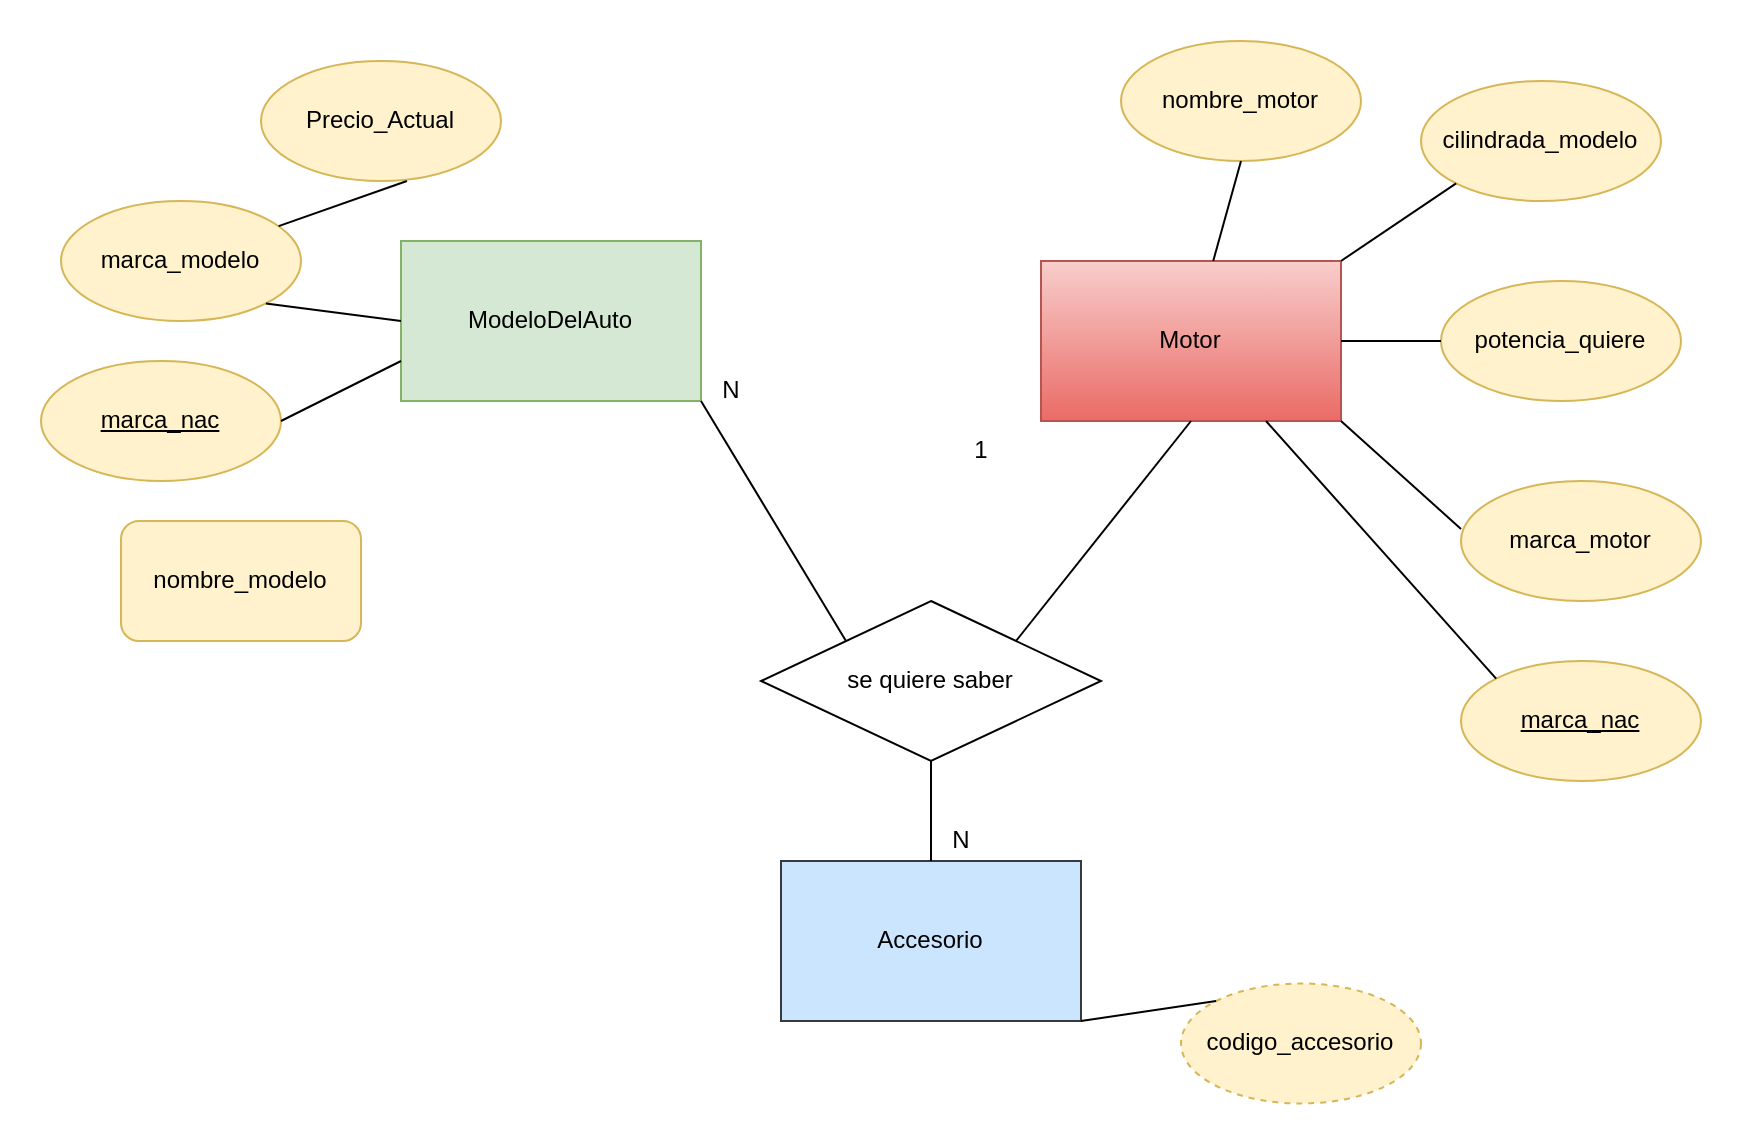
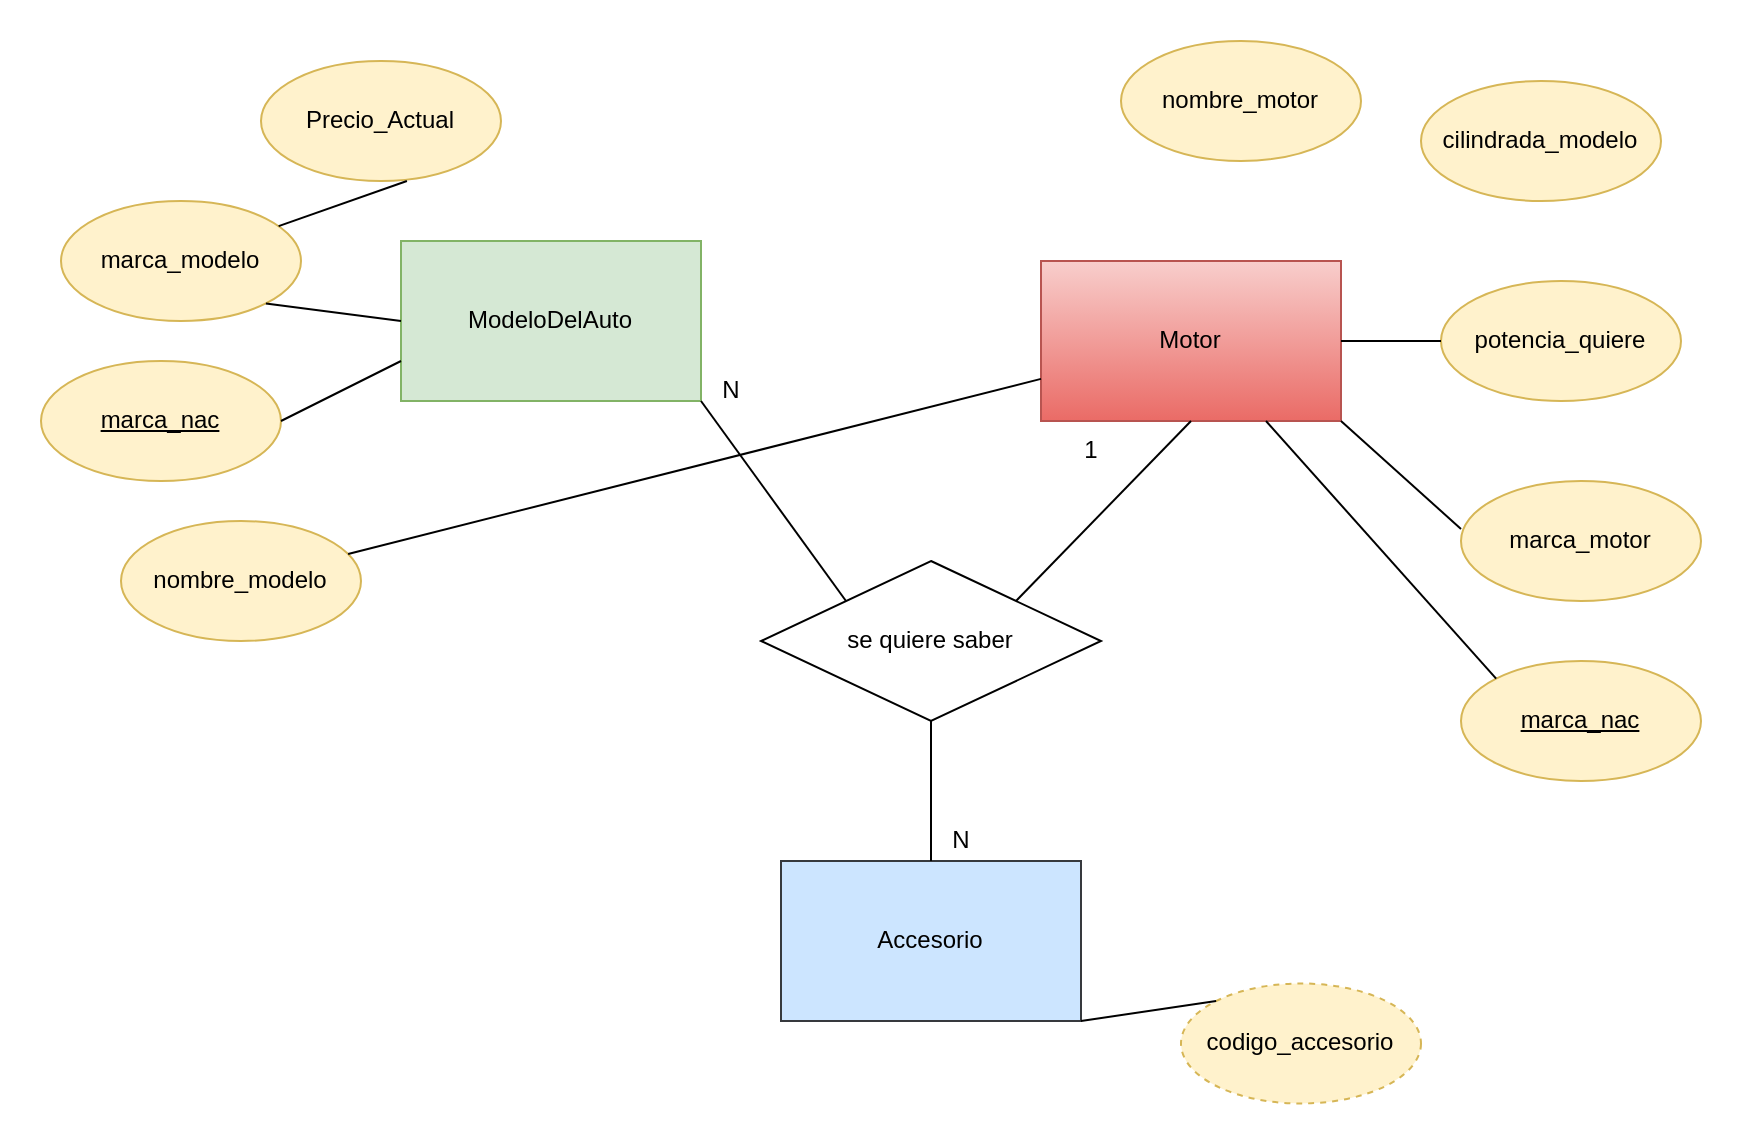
- <mxCell id="20" value="" style="endArrow=none;html=1;rounded=0;entryX=0.5;entryY=1;entryDx=0;entryDy=0;" edge="1" parent="1" source="10" target="19"><mxGeometry relative="1" as="geometry"><mxPoint x="610" y="120" as="sourcePoint" /><mxPoint x="500" y="160" as="targetPoint" /></mxGeometry></mxCell>
+ <mxCell id="20" value="" style="endArrow=none;html=1;rounded=0;" edge="1" parent="1" source="10" target="7"><mxGeometry relative="1" as="geometry"><mxPoint x="610" y="120" as="sourcePoint" /><mxPoint x="500" y="160" as="targetPoint" /></mxGeometry></mxCell>
- <mxCell id="12" value="" style="endArrow=none;html=1;rounded=0;entryX=0;entryY=1;entryDx=0;entryDy=0;exitX=1;exitY=0;exitDx=0;exitDy=0;" edge="1" parent="1" source="10" target="11"><mxGeometry relative="1" as="geometry"><mxPoint x="340" y="210" as="sourcePoint" /><mxPoint x="500" y="210" as="targetPoint" /></mxGeometry></mxCell>
- <mxCell id="28" value="1" style="text;html=1;align=center;verticalAlign=middle;resizable=0;points=[];autosize=1;strokeColor=none;fillColor=none;" vertex="1" parent="1"><mxGeometry x="475" y="210" width="30" height="30" as="geometry" /></mxCell>
+ <mxCell id="28" value="1" style="text;html=1;align=center;verticalAlign=middle;resizable=0;points=[];autosize=1;strokeColor=none;fillColor=none;" vertex="1" parent="1"><mxGeometry x="530" y="210" width="30" height="30" as="geometry" /></mxCell>
- <mxCell id="7" value="nombre_modelo" style="whiteSpace=wrap;html=1;align=center;fillColor=#fff2cc;strokeColor=#d6b656;rounded=1;" vertex="1" parent="1"><mxGeometry x="60" y="260" width="120" height="60" as="geometry" /></mxCell>
+ <mxCell id="7" value="nombre_modelo" style="ellipse;whiteSpace=wrap;html=1;align=center;fillColor=#fff2cc;strokeColor=#d6b656;" vertex="1" parent="1"><mxGeometry x="60" y="260" width="120" height="60" as="geometry" /></mxCell>
- <mxCell id="24" value="se quiere saber" style="shape=rhombus;perimeter=rhombusPerimeter;whiteSpace=wrap;html=1;align=center;" vertex="1" parent="1"><mxGeometry x="380" y="300" width="170" height="80" as="geometry" /></mxCell>
+ <mxCell id="24" value="se quiere saber" style="shape=rhombus;perimeter=rhombusPerimeter;whiteSpace=wrap;html=1;align=center;" vertex="1" parent="1"><mxGeometry x="380" y="280" width="170" height="80" as="geometry" /></mxCell>
